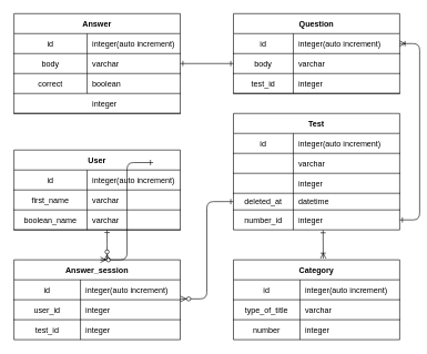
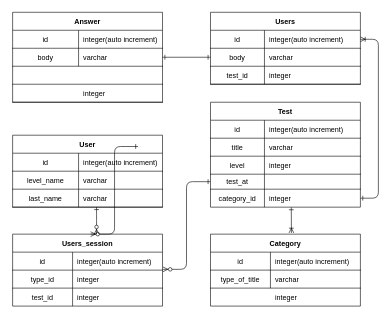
- <mxCell id="3" value="Question" style="shape=table;startSize=30;container=1;collapsible=1;childLayout=tableLayout;fixedRows=1;rowLines=0;fontStyle=1;align=center;resizeLast=1;" parent="1" vertex="1"><mxGeometry x="350" y="20" width="250" height="120" as="geometry" /></mxCell>
+ <mxCell id="3" value="Users" style="shape=table;startSize=30;container=1;collapsible=1;childLayout=tableLayout;fixedRows=1;rowLines=0;fontStyle=1;align=center;resizeLast=1;" parent="1" vertex="1"><mxGeometry x="350" y="20" width="250" height="120" as="geometry" /></mxCell>
- <mxCell id="37" value="correct" style="shape=partialRectangle;overflow=hidden;connectable=0;fillColor=none;top=0;left=0;bottom=0;right=0;fontStyle=0;" parent="36" vertex="1"><mxGeometry width="110" height="30" as="geometry" /></mxCell>
- <mxCell id="38" value="boolean" style="shape=partialRectangle;overflow=hidden;connectable=0;fillColor=none;top=0;left=0;bottom=0;right=0;align=left;spacingLeft=6;fontStyle=0;" parent="36" vertex="1"><mxGeometry x="110" width="140" height="30" as="geometry" /></mxCell>
+ <mxCell id="18" value="title" style="shape=partialRectangle;overflow=hidden;connectable=0;fillColor=none;top=0;left=0;bottom=0;right=0;fontStyle=0;" parent="17" vertex="1"><mxGeometry width="90" height="30" as="geometry" /></mxCell>
+ <mxCell id="21" value="level" style="shape=partialRectangle;overflow=hidden;connectable=0;fillColor=none;top=0;left=0;bottom=0;right=0;fontStyle=0;" parent="20" vertex="1"><mxGeometry width="90" height="30" as="geometry" /></mxCell>
- <mxCell id="58" value="first_name" style="shape=partialRectangle;overflow=hidden;connectable=0;fillColor=none;top=0;left=0;bottom=0;right=0;fontStyle=0;" parent="57" vertex="1"><mxGeometry width="110" height="30" as="geometry" /></mxCell>
+ <mxCell id="58" value="level_name" style="shape=partialRectangle;overflow=hidden;connectable=0;fillColor=none;top=0;left=0;bottom=0;right=0;fontStyle=0;" parent="57" vertex="1"><mxGeometry width="110" height="30" as="geometry" /></mxCell>
- <mxCell id="24" value="deleted_at" style="shape=partialRectangle;overflow=hidden;connectable=0;fillColor=none;top=0;left=0;bottom=0;right=0;fontStyle=0;" parent="23" vertex="1"><mxGeometry width="90" height="25" as="geometry" /></mxCell>
+ <mxCell id="24" value="test_at" style="shape=partialRectangle;overflow=hidden;connectable=0;fillColor=none;top=0;left=0;bottom=0;right=0;fontStyle=0;" parent="23" vertex="1"><mxGeometry width="90" height="25" as="geometry" /></mxCell>
- <mxCell id="25" value="datetime" style="shape=partialRectangle;overflow=hidden;connectable=0;fillColor=none;top=0;left=0;bottom=0;right=0;align=left;spacingLeft=6;fontStyle=0;" parent="23" vertex="1"><mxGeometry x="90" width="160" height="25" as="geometry" /></mxCell>
- <mxCell id="61" value="boolean_name" style="shape=partialRectangle;overflow=hidden;connectable=0;fillColor=none;top=0;left=0;bottom=0;right=0;fontStyle=0;" parent="60" vertex="1"><mxGeometry width="110" height="30" as="geometry" /></mxCell>
+ <mxCell id="61" value="last_name" style="shape=partialRectangle;overflow=hidden;connectable=0;fillColor=none;top=0;left=0;bottom=0;right=0;fontStyle=0;" parent="60" vertex="1"><mxGeometry width="110" height="30" as="geometry" /></mxCell>
- <mxCell id="27" value="number_id" style="shape=partialRectangle;overflow=hidden;connectable=0;fillColor=none;top=0;left=0;bottom=0;right=0;" parent="26" vertex="1"><mxGeometry width="90" height="30" as="geometry" /></mxCell>
+ <mxCell id="27" value="category_id" style="shape=partialRectangle;overflow=hidden;connectable=0;fillColor=none;top=0;left=0;bottom=0;right=0;" parent="26" vertex="1"><mxGeometry width="90" height="30" as="geometry" /></mxCell>
- <mxCell id="63" value="Answer_session" style="shape=table;startSize=30;container=1;collapsible=1;childLayout=tableLayout;fixedRows=1;rowLines=0;fontStyle=1;align=center;resizeLast=1;" parent="1" vertex="1"><mxGeometry x="20" y="390" width="250" height="120" as="geometry" /></mxCell>
+ <mxCell id="63" value="Users_session" style="shape=table;startSize=30;container=1;collapsible=1;childLayout=tableLayout;fixedRows=1;rowLines=0;fontStyle=1;align=center;resizeLast=1;" parent="1" vertex="1"><mxGeometry x="20" y="390" width="250" height="120" as="geometry" /></mxCell>
- <mxCell id="68" value="user_id" style="shape=partialRectangle;overflow=hidden;connectable=0;fillColor=none;top=0;left=0;bottom=0;right=0;fontStyle=0;" parent="67" vertex="1"><mxGeometry width="100" height="30" as="geometry" /></mxCell>
+ <mxCell id="68" value="type_id" style="shape=partialRectangle;overflow=hidden;connectable=0;fillColor=none;top=0;left=0;bottom=0;right=0;fontStyle=0;" parent="67" vertex="1"><mxGeometry width="100" height="30" as="geometry" /></mxCell>
- <mxCell id="49" value="number" style="shape=partialRectangle;overflow=hidden;connectable=0;fillColor=none;top=0;left=0;bottom=0;right=0;" parent="48" vertex="1"><mxGeometry width="100" height="30" as="geometry" /></mxCell>
